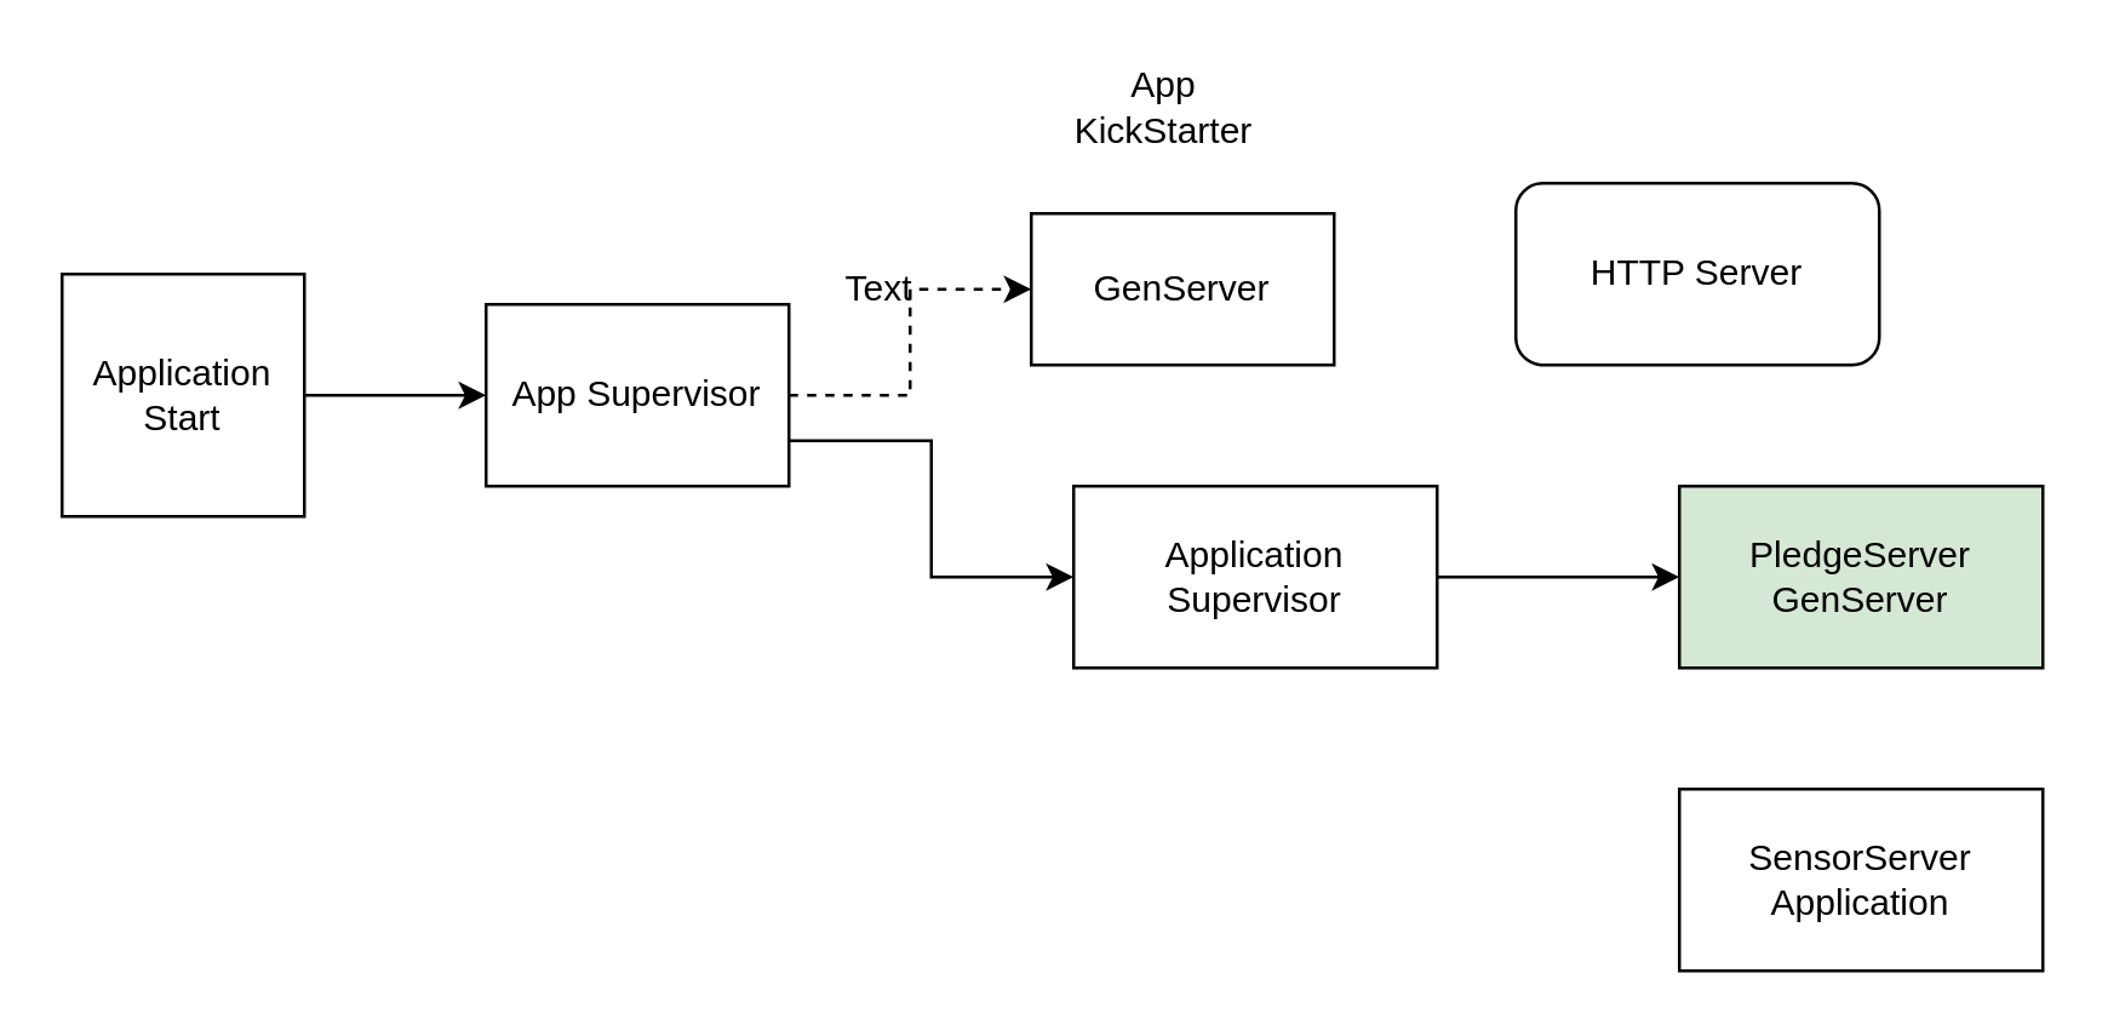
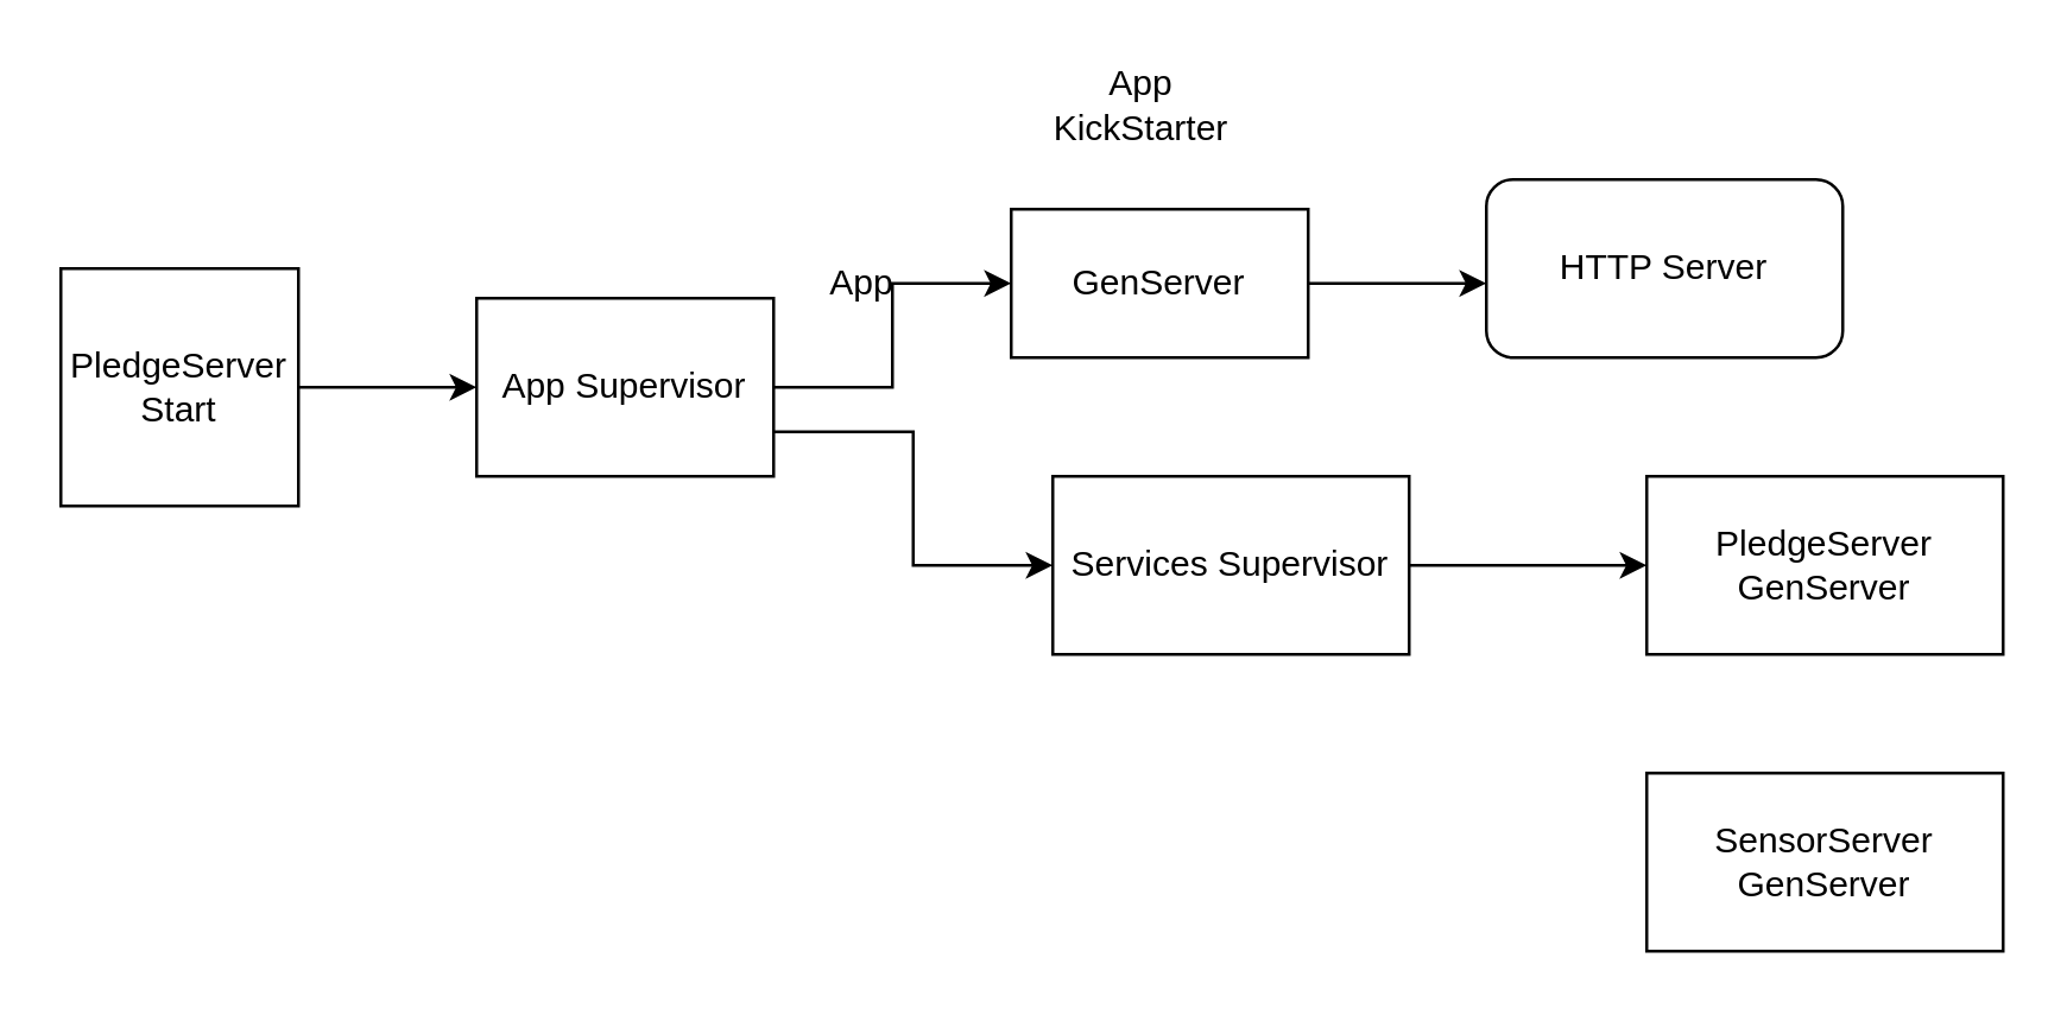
- <mxCell id="11" value="Text" style="text;html=1;strokeColor=none;fillColor=none;align=center;verticalAlign=middle;whiteSpace=wrap;rounded=0;" vertex="1" parent="1"><mxGeometry x="260" y="80" width="60" height="30" as="geometry" /></mxCell>
+ <mxCell id="11" value="App" style="text;html=1;strokeColor=none;fillColor=none;align=center;verticalAlign=middle;whiteSpace=wrap;rounded=0;" vertex="1" parent="1"><mxGeometry x="260" y="80" width="60" height="30" as="geometry" /></mxCell>
+ <mxCell id="7" value="" style="edgeStyle=orthogonalEdgeStyle;rounded=0;orthogonalLoop=1;jettySize=auto;html=1;" edge="1" parent="1" source="8" target="10"><mxGeometry relative="1" as="geometry"><Array as="points"><mxPoint x="480" y="95" /><mxPoint x="480" y="95" /></Array></mxGeometry></mxCell>
- <mxCell id="4" value="" style="edgeStyle=orthogonalEdgeStyle;rounded=0;orthogonalLoop=1;jettySize=auto;html=1;dashed=1;" edge="1" parent="1" source="6" target="8"><mxGeometry relative="1" as="geometry" /></mxCell>
+ <mxCell id="4" value="" style="edgeStyle=orthogonalEdgeStyle;rounded=0;orthogonalLoop=1;jettySize=auto;html=1;" edge="1" parent="1" source="6" target="8"><mxGeometry relative="1" as="geometry" /></mxCell>
- <mxCell id="3" value="Application&lt;br&gt;Start" style="whiteSpace=wrap;html=1;aspect=fixed;" vertex="1" parent="1"><mxGeometry x="20" y="90" width="80" height="80" as="geometry" /></mxCell>
+ <mxCell id="3" value="PledgeServer&lt;br&gt;Start" style="whiteSpace=wrap;html=1;aspect=fixed;" vertex="1" parent="1"><mxGeometry x="20" y="90" width="80" height="80" as="geometry" /></mxCell>
- <mxCell id="13" value="Application Supervisor" style="whiteSpace=wrap;html=1;" vertex="1" parent="1"><mxGeometry x="354" y="160" width="120" height="60" as="geometry" /></mxCell>
+ <mxCell id="13" value="Services Supervisor" style="whiteSpace=wrap;html=1;" vertex="1" parent="1"><mxGeometry x="354" y="160" width="120" height="60" as="geometry" /></mxCell>
- <mxCell id="14" value="PledgeServer&lt;br&gt;GenServer" style="whiteSpace=wrap;html=1;fillColor=#d5e8d4;" vertex="1" parent="1"><mxGeometry x="554" y="160" width="120" height="60" as="geometry" /></mxCell>
+ <mxCell id="14" value="PledgeServer&lt;br&gt;GenServer" style="whiteSpace=wrap;html=1;" vertex="1" parent="1"><mxGeometry x="554" y="160" width="120" height="60" as="geometry" /></mxCell>
- <mxCell id="15" value="SensorServer&lt;br&gt;Application" style="rounded=0;whiteSpace=wrap;html=1;" vertex="1" parent="1"><mxGeometry x="554" y="260" width="120" height="60" as="geometry" /></mxCell>
+ <mxCell id="15" value="SensorServer&lt;br&gt;GenServer" style="rounded=0;whiteSpace=wrap;html=1;" vertex="1" parent="1"><mxGeometry x="554" y="260" width="120" height="60" as="geometry" /></mxCell>
